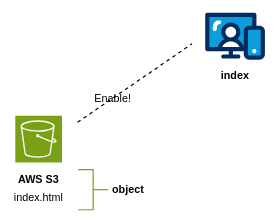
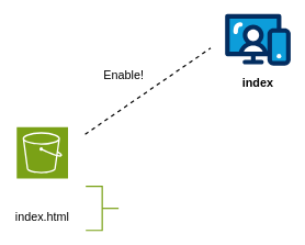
- <mxCell id="10" value="Enable!" style="text;strokeColor=none;align=center;fillColor=none;html=1;verticalAlign=middle;whiteSpace=wrap;rounded=0;fontSize=18;fontStyle=0" vertex="1" parent="1"><mxGeometry x="144" y="148.73" width="88" height="30" as="geometry" /></mxCell>
+ <mxCell id="10" value="Enable!" style="text;strokeColor=none;align=center;fillColor=none;html=1;verticalAlign=middle;whiteSpace=wrap;rounded=0;fontSize=18;fontStyle=0" vertex="1" parent="1"><mxGeometry x="144" y="98.73" width="88" height="30" as="geometry" /></mxCell>
- <mxCell id="3" value="AWS S3" style="text;strokeColor=none;align=center;fillColor=none;html=1;verticalAlign=middle;whiteSpace=wrap;rounded=0;fontSize=18;fontStyle=1" vertex="1" parent="1"><mxGeometry x="20" y="284" width="88" height="30" as="geometry" /></mxCell>
- <mxCell id="6" value="object" style="text;strokeColor=none;align=center;fillColor=none;html=1;verticalAlign=middle;whiteSpace=wrap;rounded=0;fontSize=18;fontStyle=1" vertex="1" parent="1"><mxGeometry x="183" y="300.5" width="61" height="30" as="geometry" /></mxCell>
